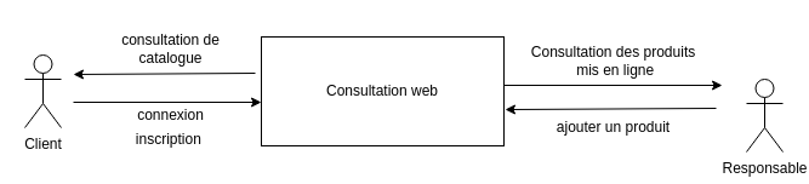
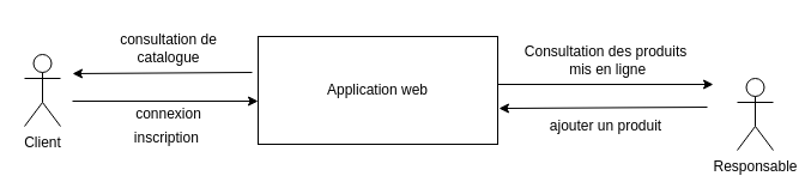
- <mxCell id="2" value="Consultation web" style="html=1;whiteSpace=wrap;" vertex="1" parent="1"><mxGeometry x="215" y="30" width="200" height="90" as="geometry" /></mxCell>
+ <mxCell id="2" value="Application web" style="html=1;whiteSpace=wrap;" vertex="1" parent="1"><mxGeometry x="215" y="30" width="200" height="90" as="geometry" /></mxCell>
